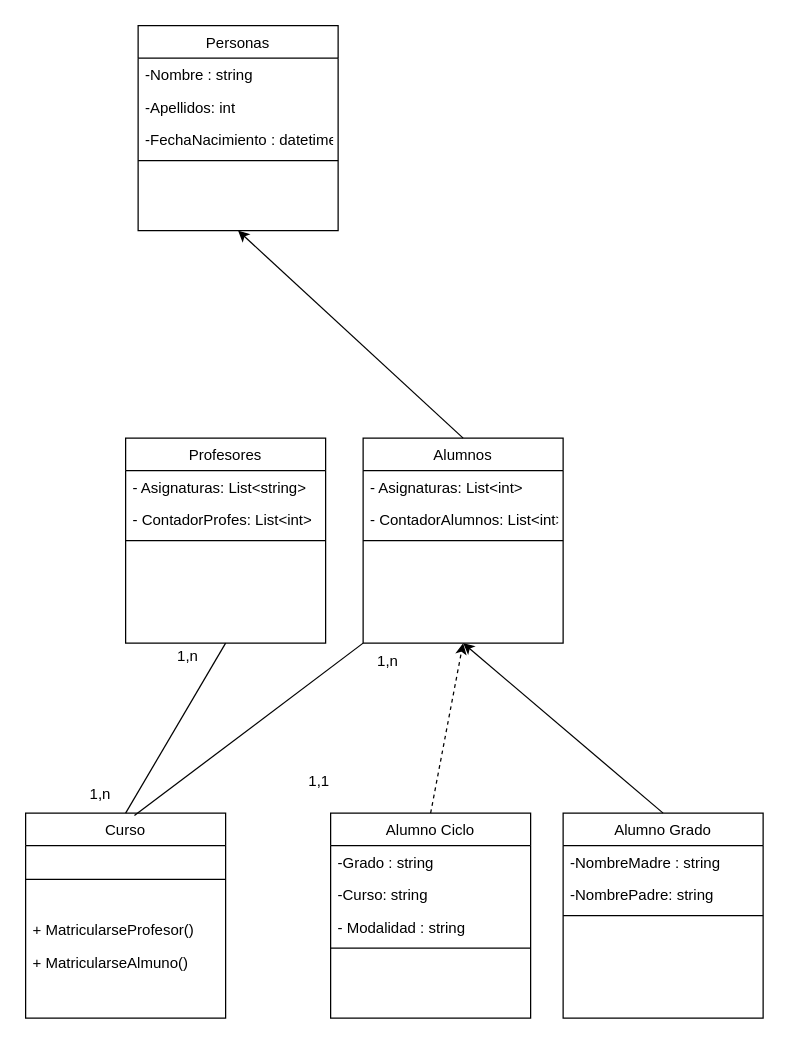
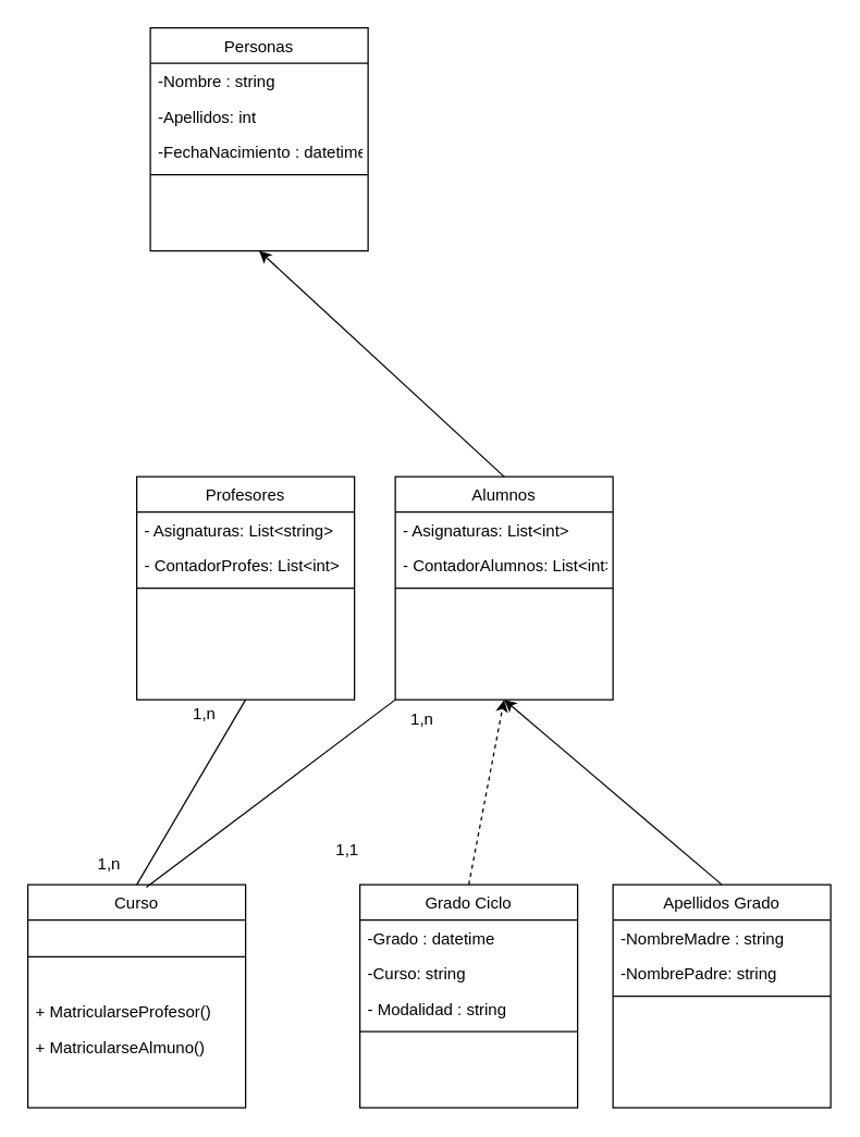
- <mxCell id="16" value="Alumno Ciclo" style="swimlane;fontStyle=0;align=center;verticalAlign=top;childLayout=stackLayout;horizontal=1;startSize=26;horizontalStack=0;resizeParent=1;resizeLast=0;collapsible=1;marginBottom=0;rounded=0;shadow=0;strokeWidth=1;" vertex="1" parent="1"><mxGeometry x="264" y="650" width="160" height="164" as="geometry"><mxRectangle x="230" y="140" width="160" height="26" as="alternateBounds" /></mxGeometry></mxCell>
+ <mxCell id="16" value="Grado Ciclo" style="swimlane;fontStyle=0;align=center;verticalAlign=top;childLayout=stackLayout;horizontal=1;startSize=26;horizontalStack=0;resizeParent=1;resizeLast=0;collapsible=1;marginBottom=0;rounded=0;shadow=0;strokeWidth=1;" vertex="1" parent="1"><mxGeometry x="264" y="650" width="160" height="164" as="geometry"><mxRectangle x="230" y="140" width="160" height="26" as="alternateBounds" /></mxGeometry></mxCell>
- <mxCell id="21" value="Alumno Grado" style="swimlane;fontStyle=0;align=center;verticalAlign=top;childLayout=stackLayout;horizontal=1;startSize=26;horizontalStack=0;resizeParent=1;resizeLast=0;collapsible=1;marginBottom=0;rounded=0;shadow=0;strokeWidth=1;" vertex="1" parent="1"><mxGeometry x="450" y="650" width="160" height="164" as="geometry"><mxRectangle x="230" y="140" width="160" height="26" as="alternateBounds" /></mxGeometry></mxCell>
+ <mxCell id="21" value="Apellidos Grado" style="swimlane;fontStyle=0;align=center;verticalAlign=top;childLayout=stackLayout;horizontal=1;startSize=26;horizontalStack=0;resizeParent=1;resizeLast=0;collapsible=1;marginBottom=0;rounded=0;shadow=0;strokeWidth=1;" vertex="1" parent="1"><mxGeometry x="450" y="650" width="160" height="164" as="geometry"><mxRectangle x="230" y="140" width="160" height="26" as="alternateBounds" /></mxGeometry></mxCell>
- <mxCell id="17" value="-Grado : string" style="text;align=left;verticalAlign=top;spacingLeft=4;spacingRight=4;overflow=hidden;rotatable=0;points=[[0,0.5],[1,0.5]];portConstraint=eastwest;" vertex="1" parent="16"><mxGeometry y="26" width="160" height="26" as="geometry" /></mxCell>
+ <mxCell id="17" value="-Grado : datetime" style="text;align=left;verticalAlign=top;spacingLeft=4;spacingRight=4;overflow=hidden;rotatable=0;points=[[0,0.5],[1,0.5]];portConstraint=eastwest;" vertex="1" parent="16"><mxGeometry y="26" width="160" height="26" as="geometry" /></mxCell>
